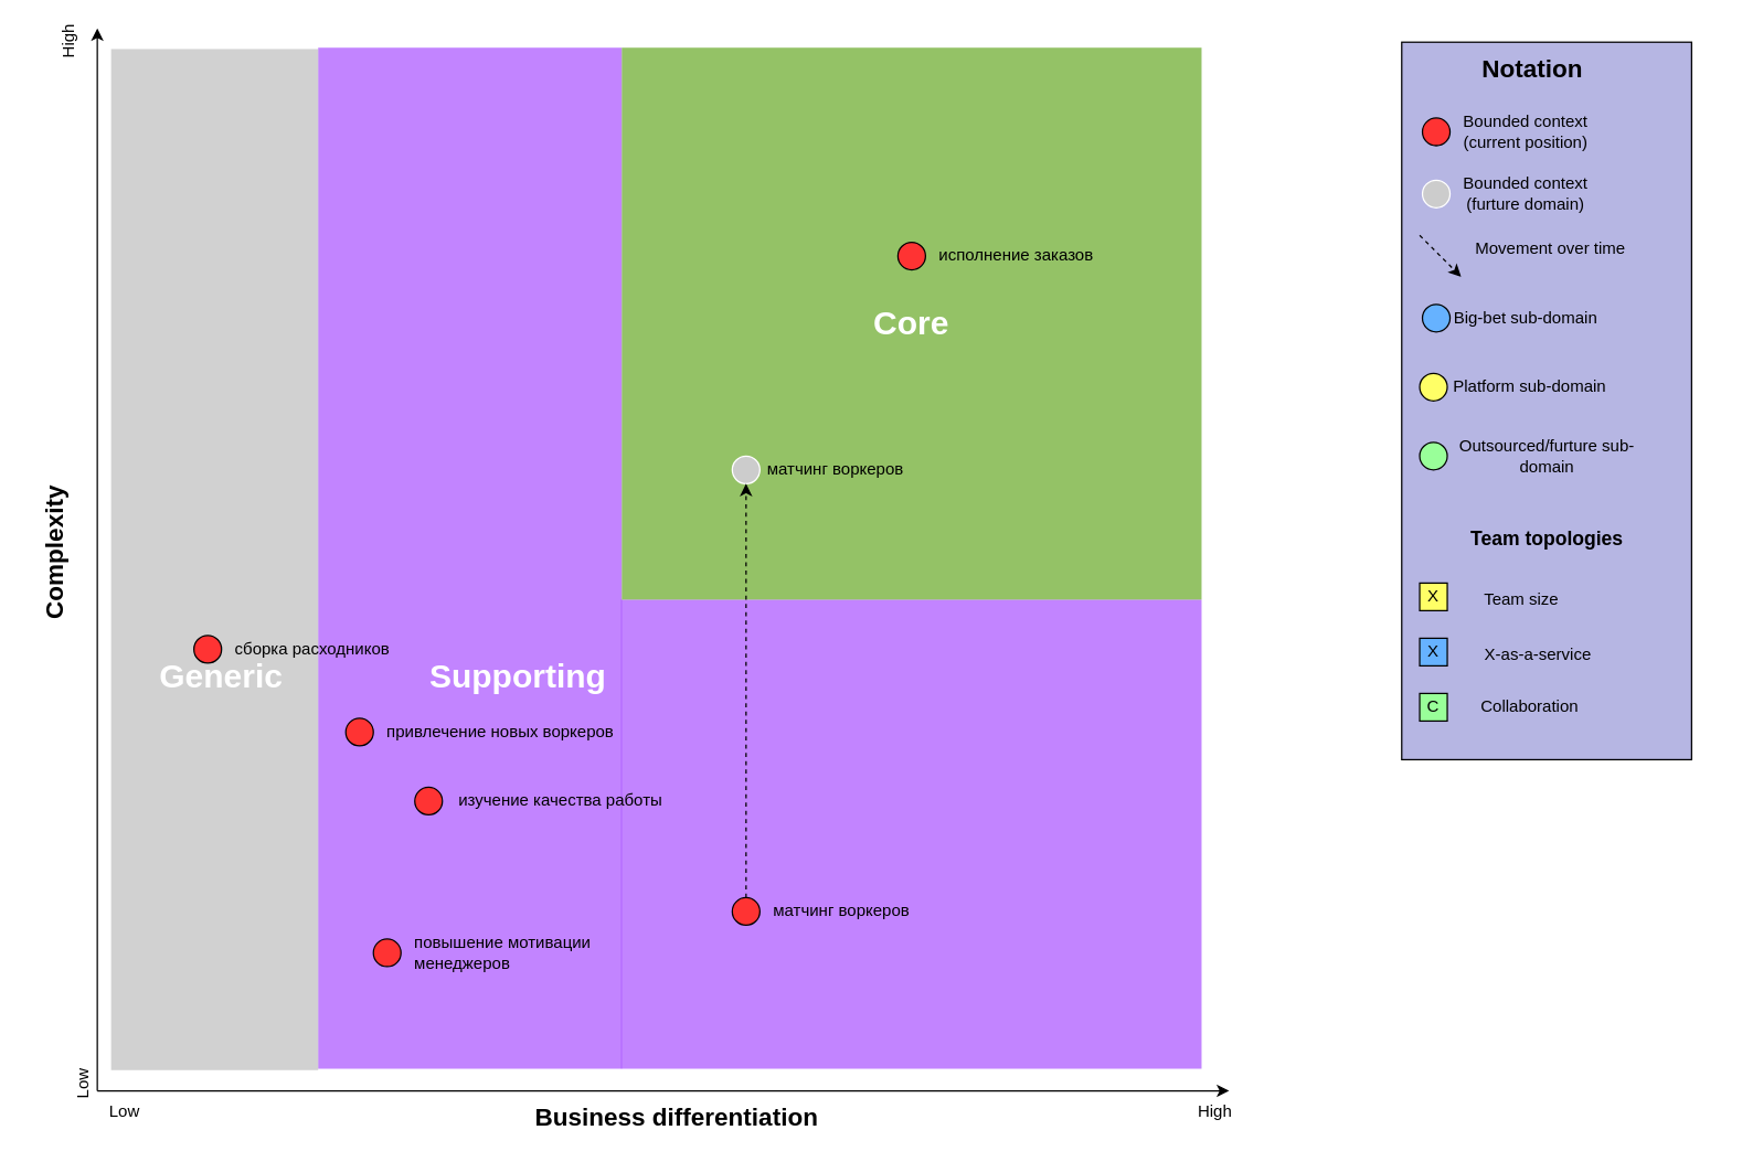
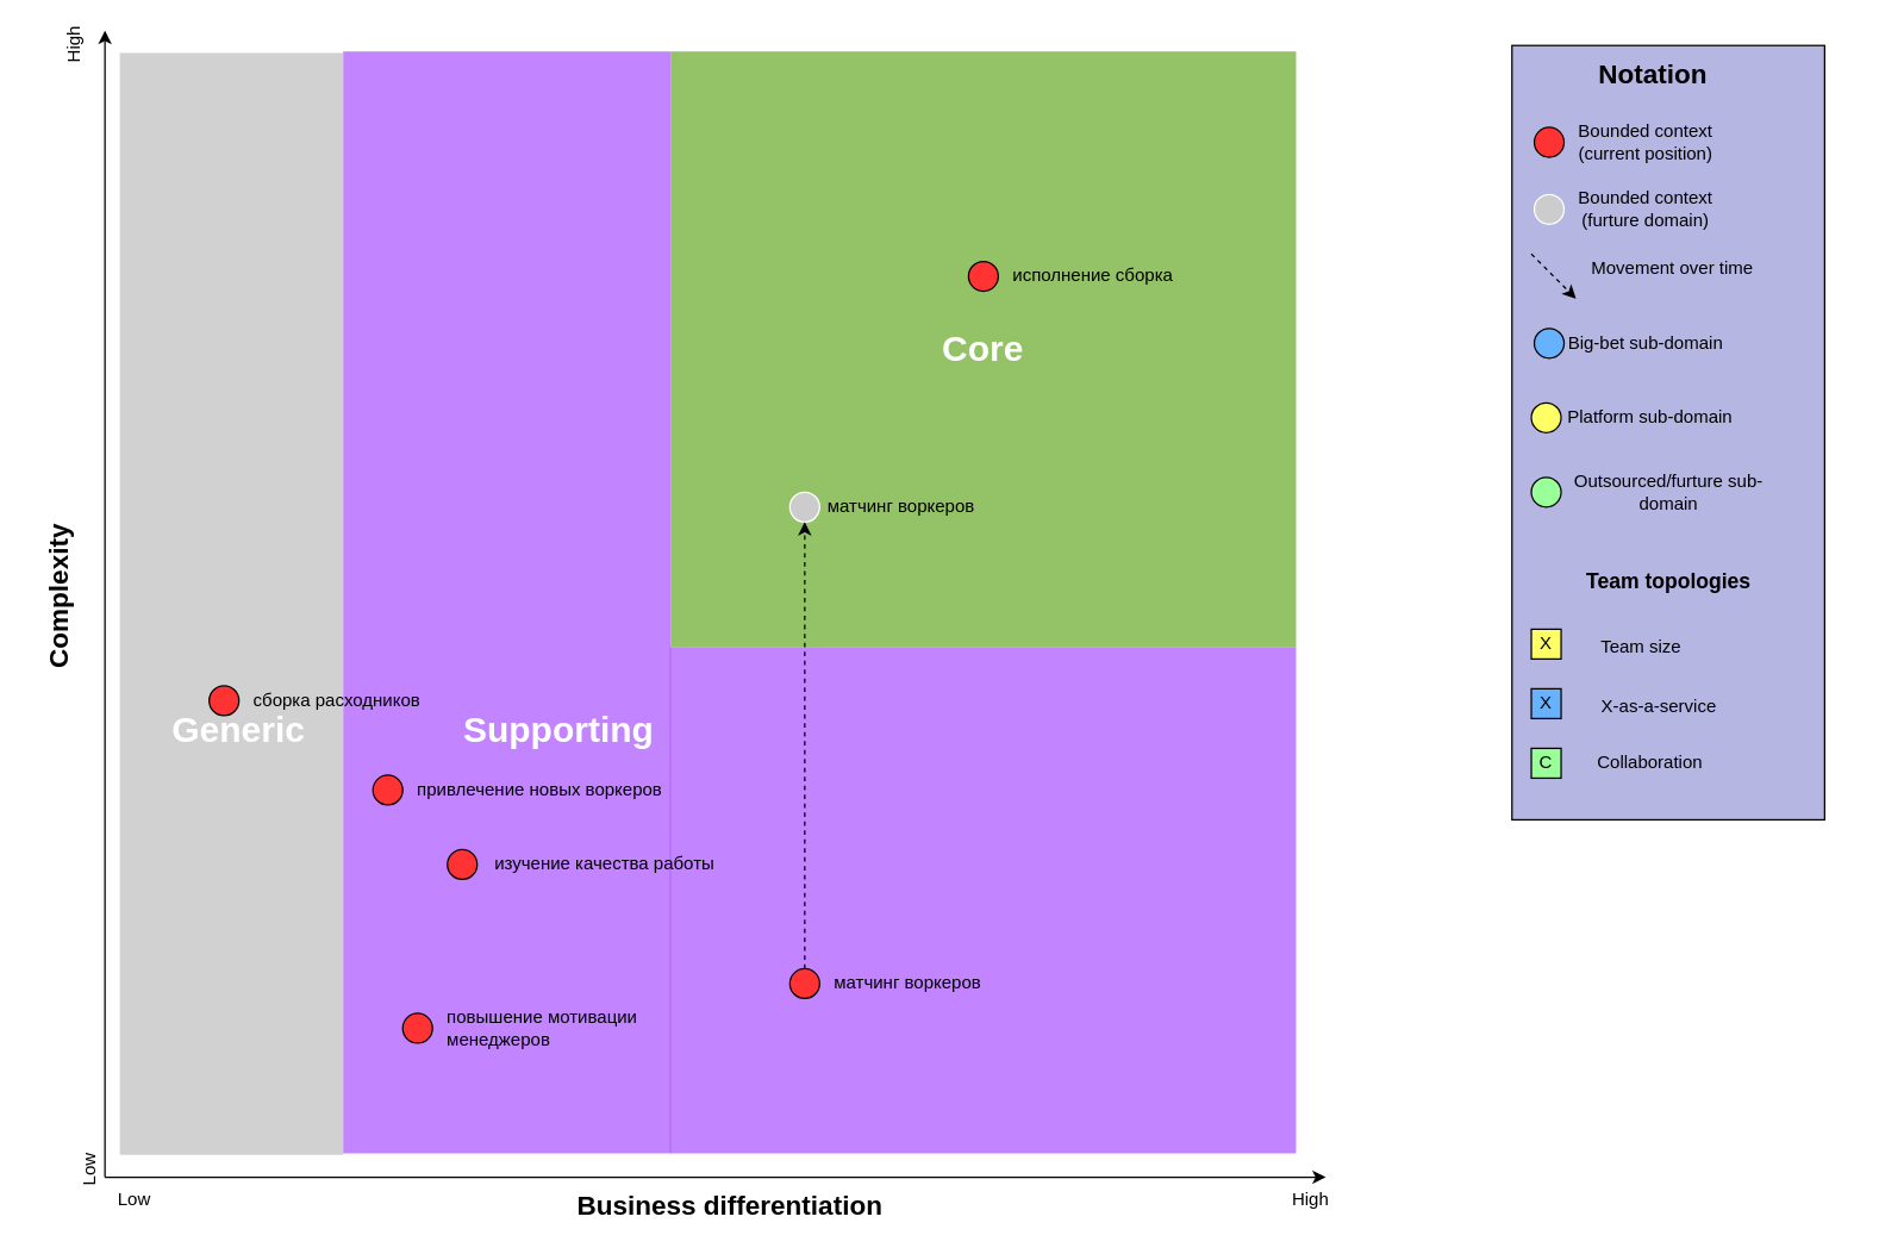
- <mxCell id="51" value="исполнение заказов" style="text;html=1;strokeColor=none;fillColor=none;align=left;verticalAlign=middle;whiteSpace=wrap;rounded=0;" parent="49" vertex="1"><mxGeometry x="28" width="150" height="20" as="geometry" /></mxCell>
+ <mxCell id="51" value="исполнение сборка" style="text;html=1;strokeColor=none;fillColor=none;align=left;verticalAlign=middle;whiteSpace=wrap;rounded=0;" parent="49" vertex="1"><mxGeometry x="28" width="150" height="20" as="geometry" /></mxCell>
